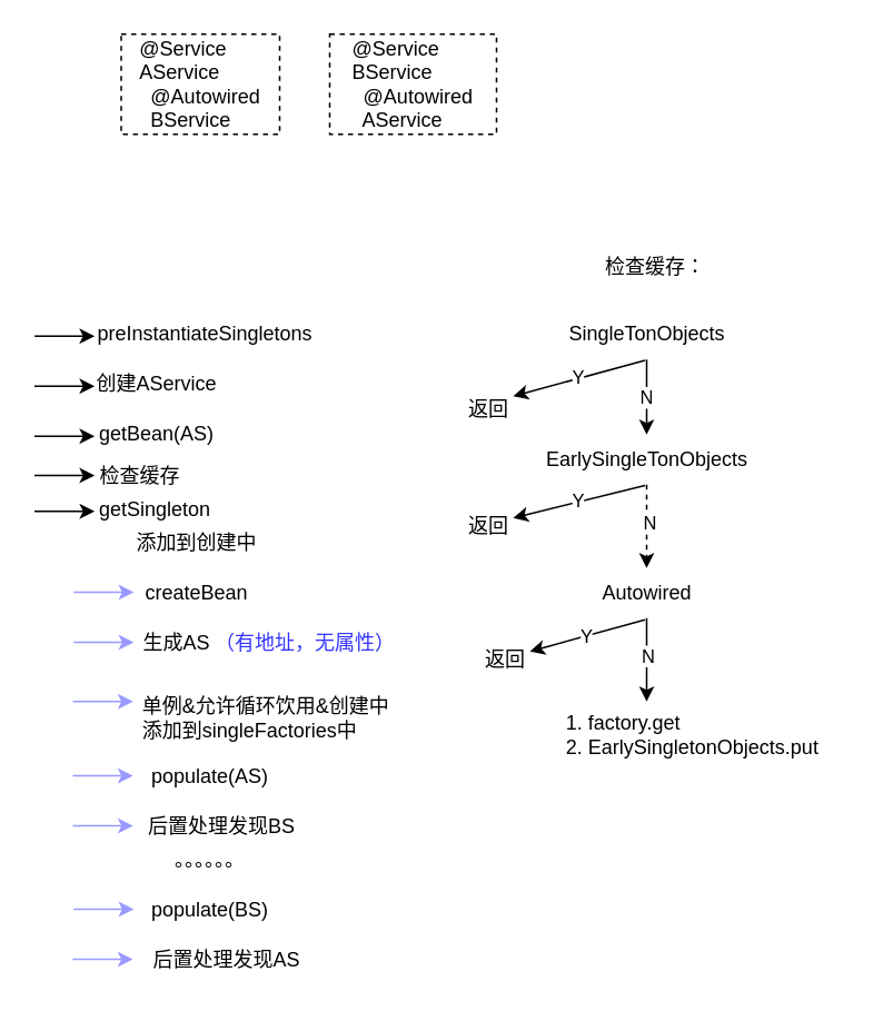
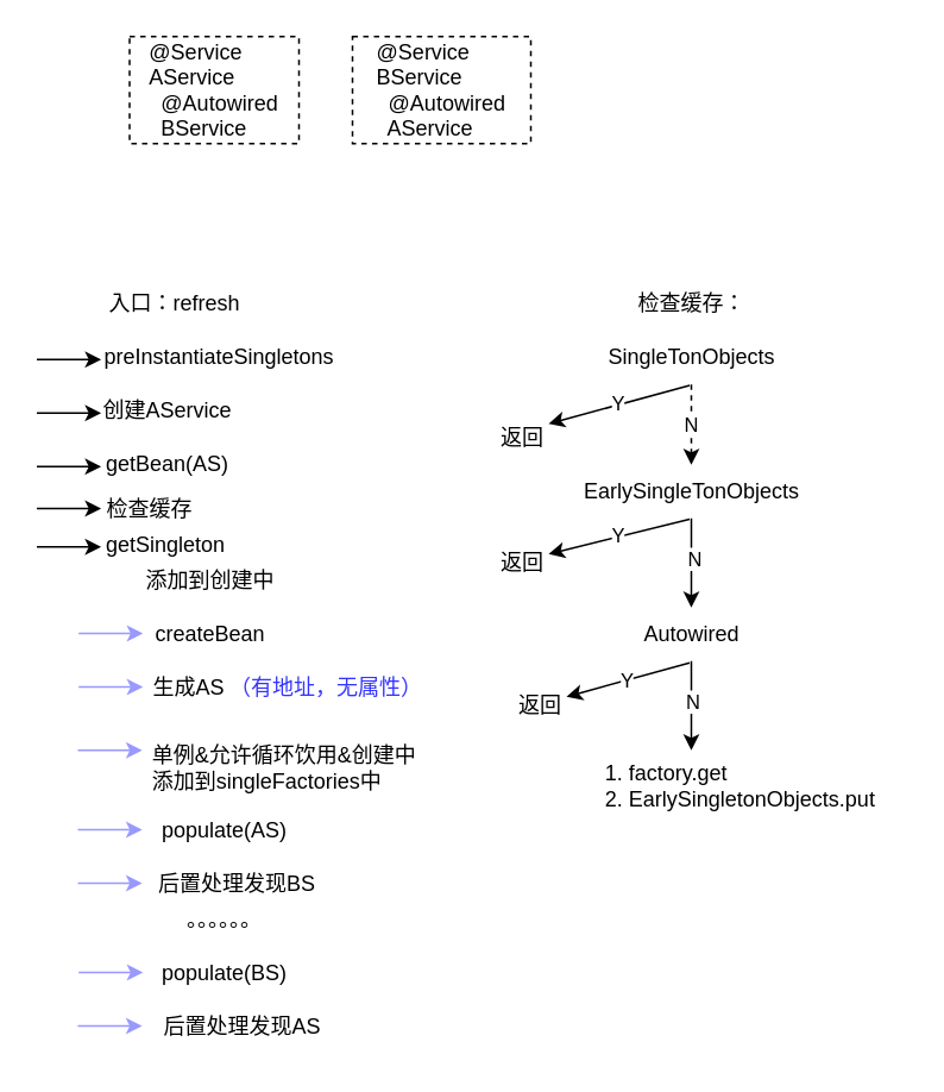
- <mxCell id="13" value="检查缓存：&lt;br&gt;" style="text;html=1;align=center;verticalAlign=middle;resizable=0;points=[];autosize=1;strokeColor=none;fillColor=none;fontColor=#000000;" vertex="1" parent="1"><mxGeometry x="352" y="145" width="80" height="30" as="geometry" /></mxCell>
+ <mxCell id="13" value="检查缓存：&lt;br&gt;" style="text;html=1;align=center;verticalAlign=middle;resizable=0;points=[];autosize=1;strokeColor=none;fillColor=none;fontColor=#000000;" vertex="1" parent="1"><mxGeometry x="347" y="155" width="80" height="30" as="geometry" /></mxCell>
+ <mxCell id="2" value="入口：refresh" style="text;html=1;align=center;verticalAlign=middle;resizable=0;points=[];autosize=1;strokeColor=none;fillColor=none;fontColor=#000000;" vertex="1" parent="1"><mxGeometry x="47" y="155" width="100" height="30" as="geometry" /></mxCell>
- <mxCell id="14" value="N" style="edgeStyle=orthogonalEdgeStyle;rounded=0;orthogonalLoop=1;jettySize=auto;html=1;fontColor=#000000;" edge="1" parent="1" source="15" target="18"><mxGeometry relative="1" as="geometry" /></mxCell>
+ <mxCell id="14" value="N" style="edgeStyle=orthogonalEdgeStyle;rounded=0;orthogonalLoop=1;jettySize=auto;html=1;fontColor=#000000;dashed=1;" edge="1" parent="1" source="15" target="18"><mxGeometry relative="1" as="geometry" /></mxCell>
- <mxCell id="16" style="edgeStyle=orthogonalEdgeStyle;rounded=0;orthogonalLoop=1;jettySize=auto;html=1;fontColor=#000000;dashed=1;" edge="1" parent="1" source="18" target="21"><mxGeometry relative="1" as="geometry" /></mxCell>
+ <mxCell id="16" style="edgeStyle=orthogonalEdgeStyle;rounded=0;orthogonalLoop=1;jettySize=auto;html=1;fontColor=#000000;" edge="1" parent="1" source="18" target="21"><mxGeometry relative="1" as="geometry" /></mxCell>
